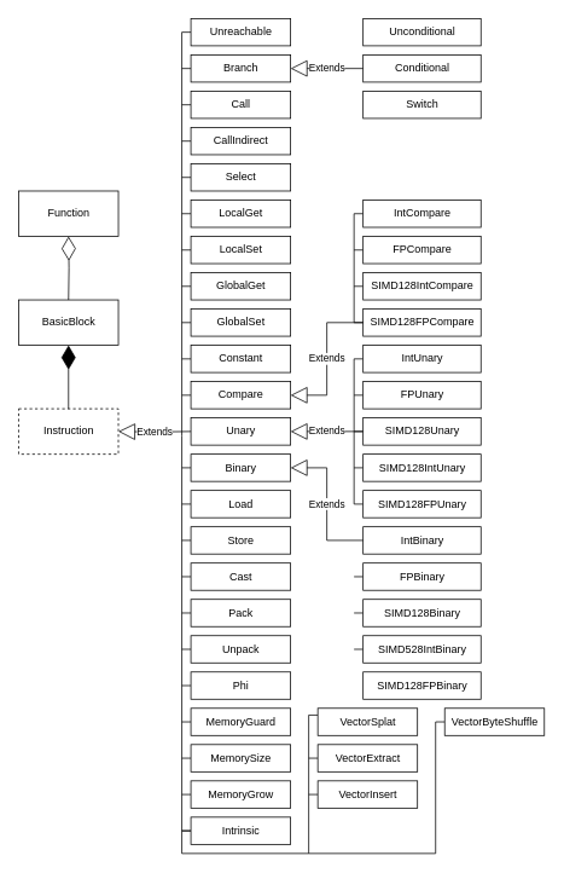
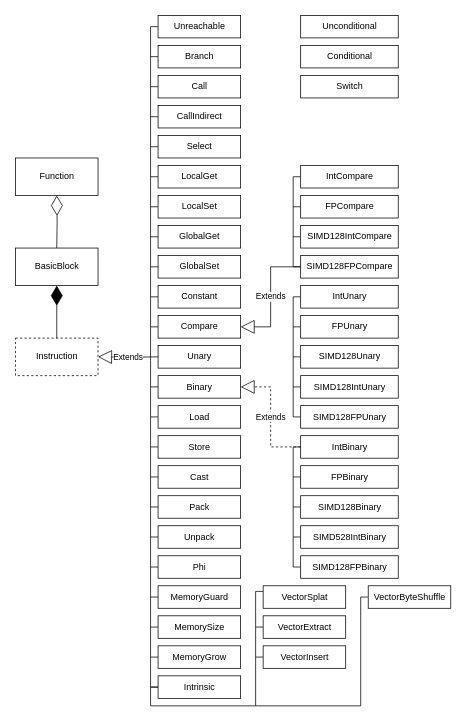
- <mxCell id="60" value="Extends" style="endArrow=block;endSize=16;endFill=0;html=1;rounded=0;edgeStyle=orthogonalEdgeStyle;entryX=1;entryY=0.5;entryDx=0;entryDy=0;" parent="1" source="56" target="6" edge="1"><mxGeometry width="160" relative="1" as="geometry"><mxPoint x="220" y="485" as="sourcePoint" /><mxPoint x="140" y="485" as="targetPoint" /></mxGeometry></mxCell>
- <mxCell id="80" value="Extends" style="endArrow=block;endSize=16;endFill=0;html=1;rounded=0;edgeStyle=orthogonalEdgeStyle;entryX=1;entryY=0.5;entryDx=0;entryDy=0;exitX=0;exitY=0.5;exitDx=0;exitDy=0;" parent="1" source="66" target="25" edge="1"><mxGeometry width="160" relative="1" as="geometry"><mxPoint x="220" y="485" as="sourcePoint" /><mxPoint x="140" y="485" as="targetPoint" /></mxGeometry></mxCell>
- <mxCell id="79" value="Extends" style="endArrow=block;endSize=16;endFill=0;html=1;rounded=0;edgeStyle=orthogonalEdgeStyle;exitX=0;exitY=0.5;exitDx=0;exitDy=0;entryX=1;entryY=0.5;entryDx=0;entryDy=0;" parent="1" source="70" target="27" edge="1"><mxGeometry width="160" relative="1" as="geometry"><mxPoint x="410" y="485" as="sourcePoint" /><mxPoint x="330" y="485" as="targetPoint" /></mxGeometry></mxCell>
+ <mxCell id="79" value="Extends" style="endArrow=block;endSize=16;endFill=0;html=1;rounded=0;edgeStyle=orthogonalEdgeStyle;exitX=0;exitY=0.5;exitDx=0;exitDy=0;entryX=1;entryY=0.5;entryDx=0;entryDy=0;dashed=1;" parent="1" source="70" target="27" edge="1"><mxGeometry width="160" relative="1" as="geometry"><mxPoint x="410" y="485" as="sourcePoint" /><mxPoint x="330" y="485" as="targetPoint" /></mxGeometry></mxCell>
+ <mxCell id="77" style="edgeStyle=orthogonalEdgeStyle;rounded=0;orthogonalLoop=1;jettySize=auto;html=1;exitX=0;exitY=0.5;exitDx=0;exitDy=0;entryX=0;entryY=0.5;entryDx=0;entryDy=0;endArrow=none;endFill=0;strokeColor=#000000;" parent="1" source="78" target="70" edge="1"><mxGeometry relative="1" as="geometry"><Array as="points"><mxPoint x="390" y="755" /><mxPoint x="390" y="595" /></Array></mxGeometry></mxCell>
